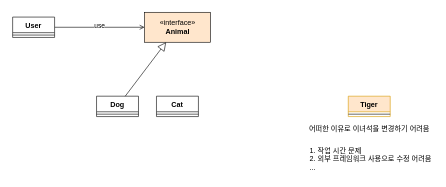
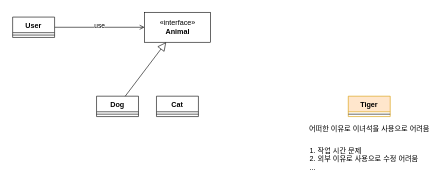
- <mxCell id="6" value="«interface»&lt;br&gt;&lt;b&gt;Animal&lt;/b&gt;" style="html=1;fillColor=#ffe6cc;" parent="1" vertex="1"><mxGeometry x="240" y="20" width="110" height="50" as="geometry" /></mxCell>
+ <mxCell id="6" value="«interface»&lt;br&gt;&lt;b&gt;Animal&lt;/b&gt;" style="html=1;" parent="1" vertex="1"><mxGeometry x="240" y="20" width="110" height="50" as="geometry" /></mxCell>
- <mxCell id="14" value="어떠한 이유로 이녀석을 변경하기 어려움" style="text;html=1;strokeColor=none;fillColor=none;align=center;verticalAlign=middle;whiteSpace=wrap;rounded=0;" parent="1" vertex="1"><mxGeometry x="512.5" y="200" width="205" height="30" as="geometry" /></mxCell>
+ <mxCell id="14" value="어떠한 이유로 이녀석을 사용으로 어려움" style="text;html=1;strokeColor=none;fillColor=none;align=center;verticalAlign=middle;whiteSpace=wrap;rounded=0;" parent="1" vertex="1"><mxGeometry x="512.5" y="200" width="205" height="30" as="geometry" /></mxCell>
- <mxCell id="15" value="1. 작업 시간 문제&lt;br&gt;2. 외부 프레임워크 사용으로 수정 어려움&lt;br&gt;...&lt;br&gt;" style="text;html=1;strokeColor=none;fillColor=none;align=left;verticalAlign=middle;whiteSpace=wrap;rounded=0;" parent="1" vertex="1"><mxGeometry x="514" y="240" width="206.25" height="50" as="geometry" /></mxCell>
+ <mxCell id="15" value="1. 작업 시간 문제&lt;br&gt;2. 외부 이유로 사용으로 수정 어려움&lt;br&gt;...&lt;br&gt;" style="text;html=1;strokeColor=none;fillColor=none;align=left;verticalAlign=middle;whiteSpace=wrap;rounded=0;" parent="1" vertex="1"><mxGeometry x="514" y="240" width="206.25" height="50" as="geometry" /></mxCell>
